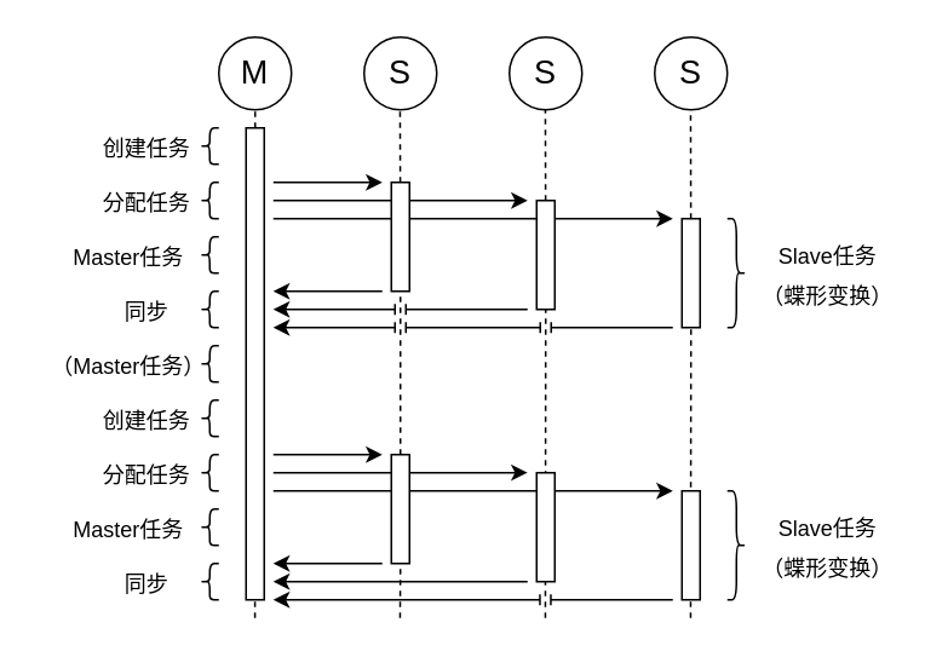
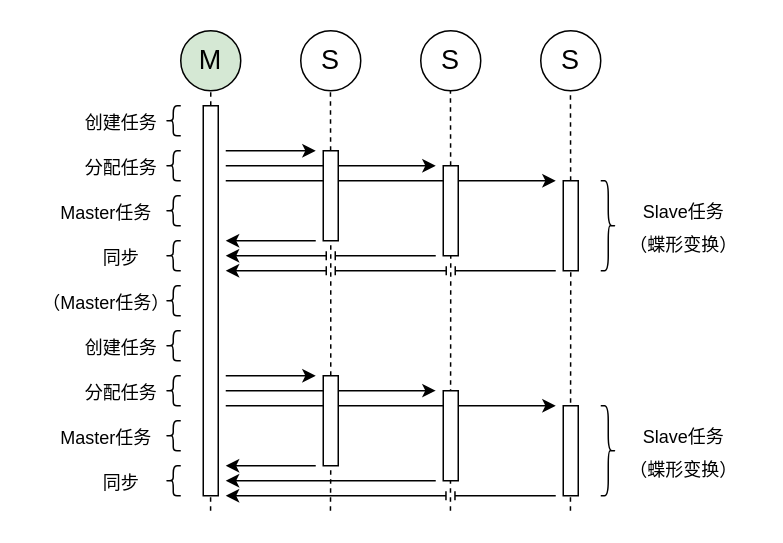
- <mxCell id="5" value="&lt;font style=&quot;font-size: 18px&quot;&gt;M&lt;/font&gt;" style="ellipse;whiteSpace=wrap;html=1;aspect=fixed;" vertex="1" parent="1"><mxGeometry x="120" y="20" width="40" height="40" as="geometry" /></mxCell>
+ <mxCell id="5" value="&lt;font style=&quot;font-size: 18px&quot;&gt;M&lt;/font&gt;" style="ellipse;whiteSpace=wrap;html=1;aspect=fixed;fillColor=#d5e8d4;" vertex="1" parent="1"><mxGeometry x="120" y="20" width="40" height="40" as="geometry" /></mxCell>
